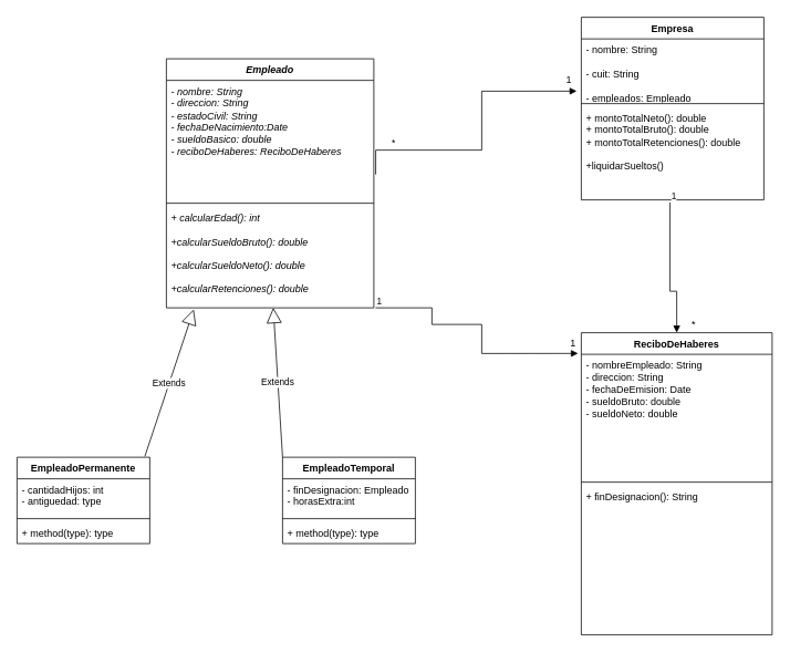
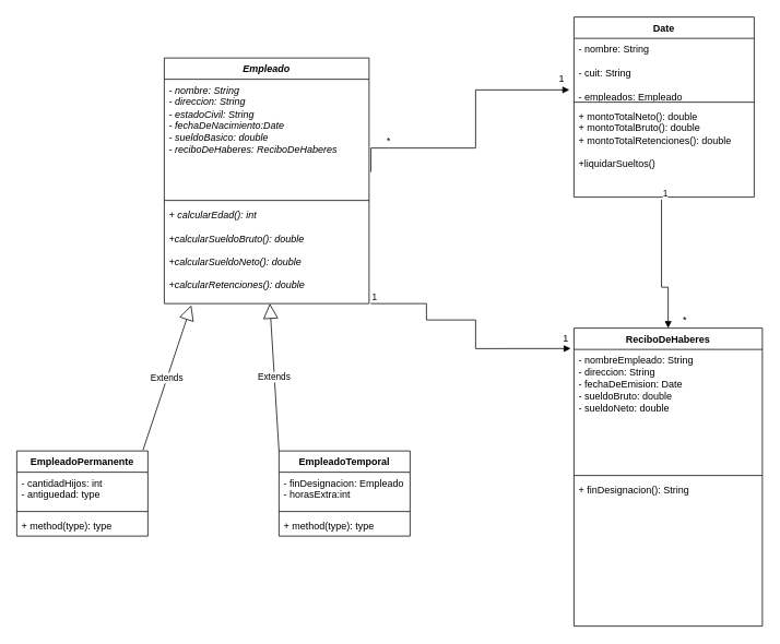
- <mxCell id="2" value="&lt;div&gt;Empresa&lt;/div&gt;&lt;div&gt;&lt;br&gt;&lt;/div&gt;" style="swimlane;fontStyle=1;align=center;verticalAlign=top;childLayout=stackLayout;horizontal=1;startSize=26;horizontalStack=0;resizeParent=1;resizeParentMax=0;resizeLast=0;collapsible=1;marginBottom=0;whiteSpace=wrap;html=1;" vertex="1" parent="1"><mxGeometry x="700" y="20" width="220" height="220" as="geometry" /></mxCell>
+ <mxCell id="2" value="&lt;div&gt;Date&lt;/div&gt;&lt;div&gt;&lt;br&gt;&lt;/div&gt;" style="swimlane;fontStyle=1;align=center;verticalAlign=top;childLayout=stackLayout;horizontal=1;startSize=26;horizontalStack=0;resizeParent=1;resizeParentMax=0;resizeLast=0;collapsible=1;marginBottom=0;whiteSpace=wrap;html=1;" vertex="1" parent="1"><mxGeometry x="700" y="20" width="220" height="220" as="geometry" /></mxCell>
